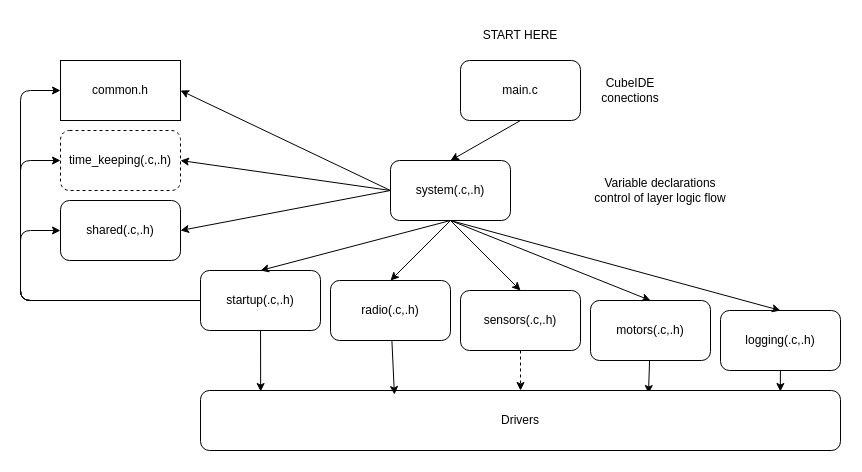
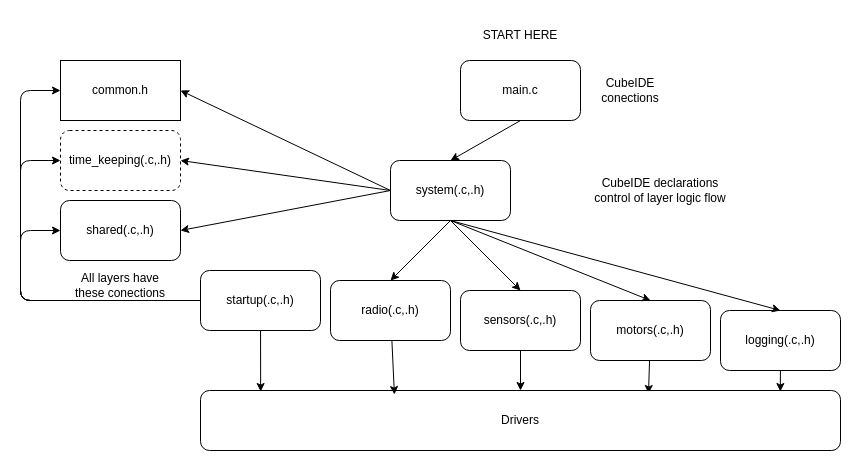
- <mxCell id="25" value="Variable declarations control of layer logic flow" style="text;html=1;align=center;verticalAlign=middle;whiteSpace=wrap;rounded=0;" vertex="1" parent="1"><mxGeometry x="590" y="175" width="140" height="30" as="geometry" /></mxCell>
+ <mxCell id="25" value="CubeIDE declarations control of layer logic flow" style="text;html=1;align=center;verticalAlign=middle;whiteSpace=wrap;rounded=0;" vertex="1" parent="1"><mxGeometry x="590" y="175" width="140" height="30" as="geometry" /></mxCell>
- <mxCell id="32" value="" style="endArrow=classic;html=1;exitX=0.5;exitY=1;exitDx=0;exitDy=0;entryX=0.5;entryY=0;entryDx=0;entryDy=0;" edge="1" parent="1" source="3" target="12"><mxGeometry width="50" height="50" relative="1" as="geometry"><mxPoint x="440" y="200" as="sourcePoint" /><mxPoint x="490" y="150" as="targetPoint" /></mxGeometry></mxCell>
+ <mxCell id="27" value="All layers have these conections" style="text;html=1;align=center;verticalAlign=middle;whiteSpace=wrap;rounded=0;" vertex="1" parent="1"><mxGeometry x="65" y="270" width="110" height="30" as="geometry" /></mxCell>
- <mxCell id="7" value="" style="edgeStyle=none;html=1;dashed=1;" edge="1" parent="1" source="8" target="21"><mxGeometry relative="1" as="geometry" /></mxCell>
+ <mxCell id="7" value="" style="edgeStyle=none;html=1;" edge="1" parent="1" source="8" target="21"><mxGeometry relative="1" as="geometry" /></mxCell>
